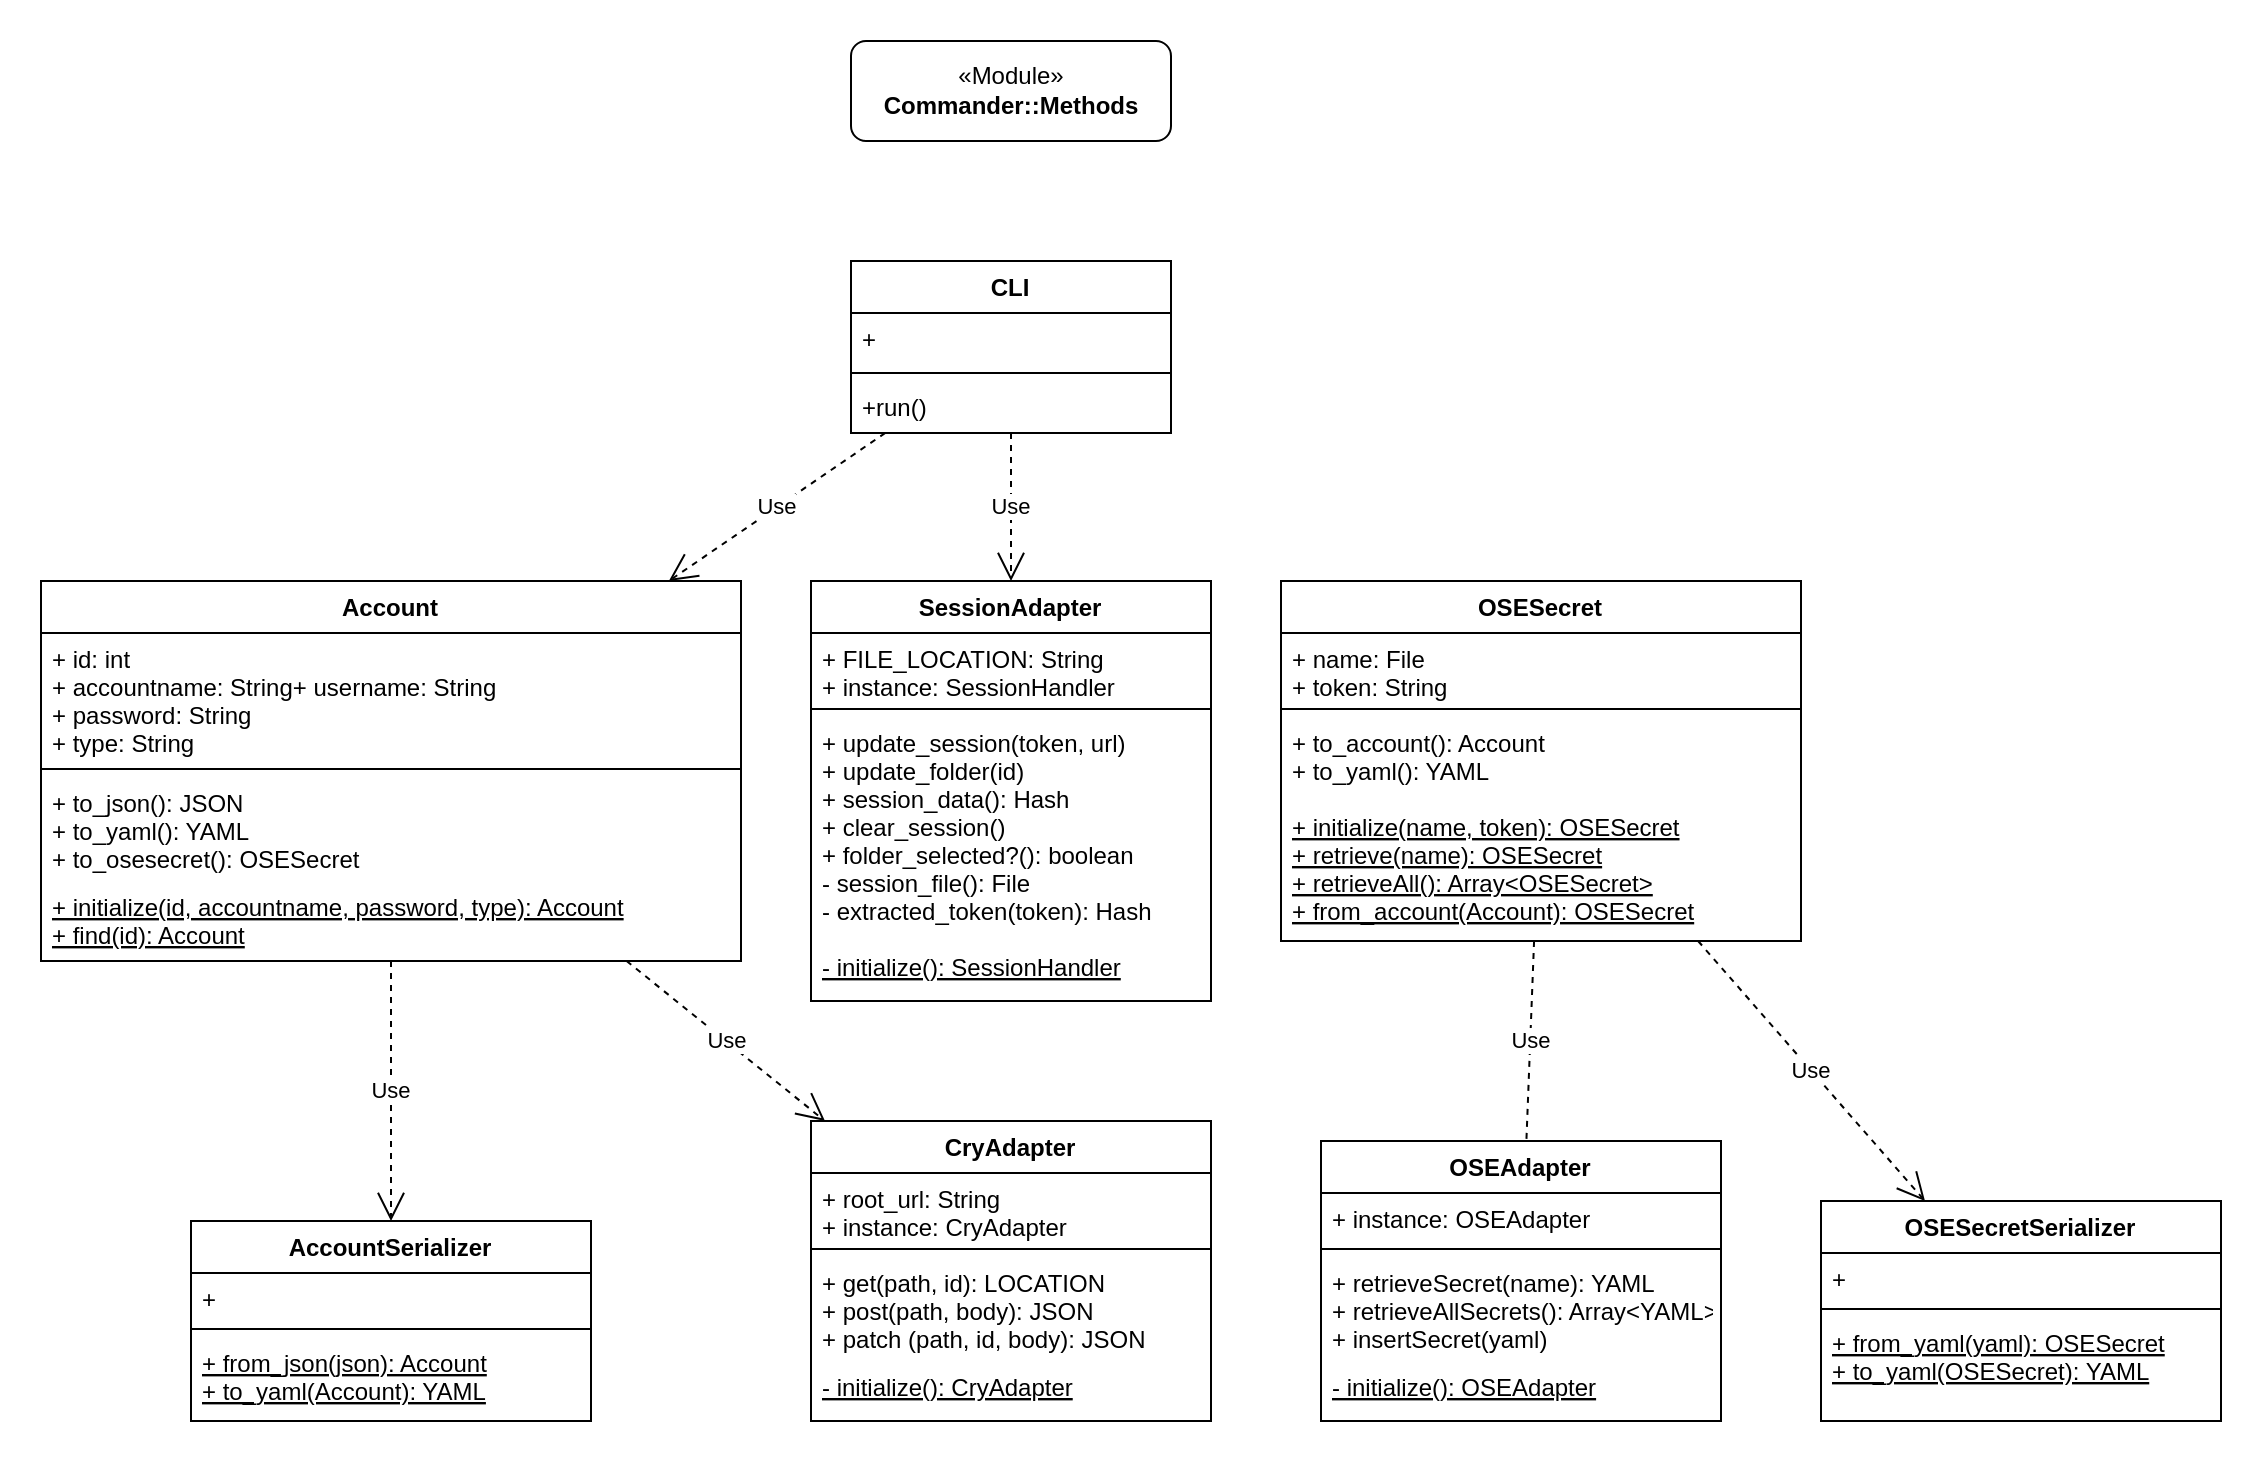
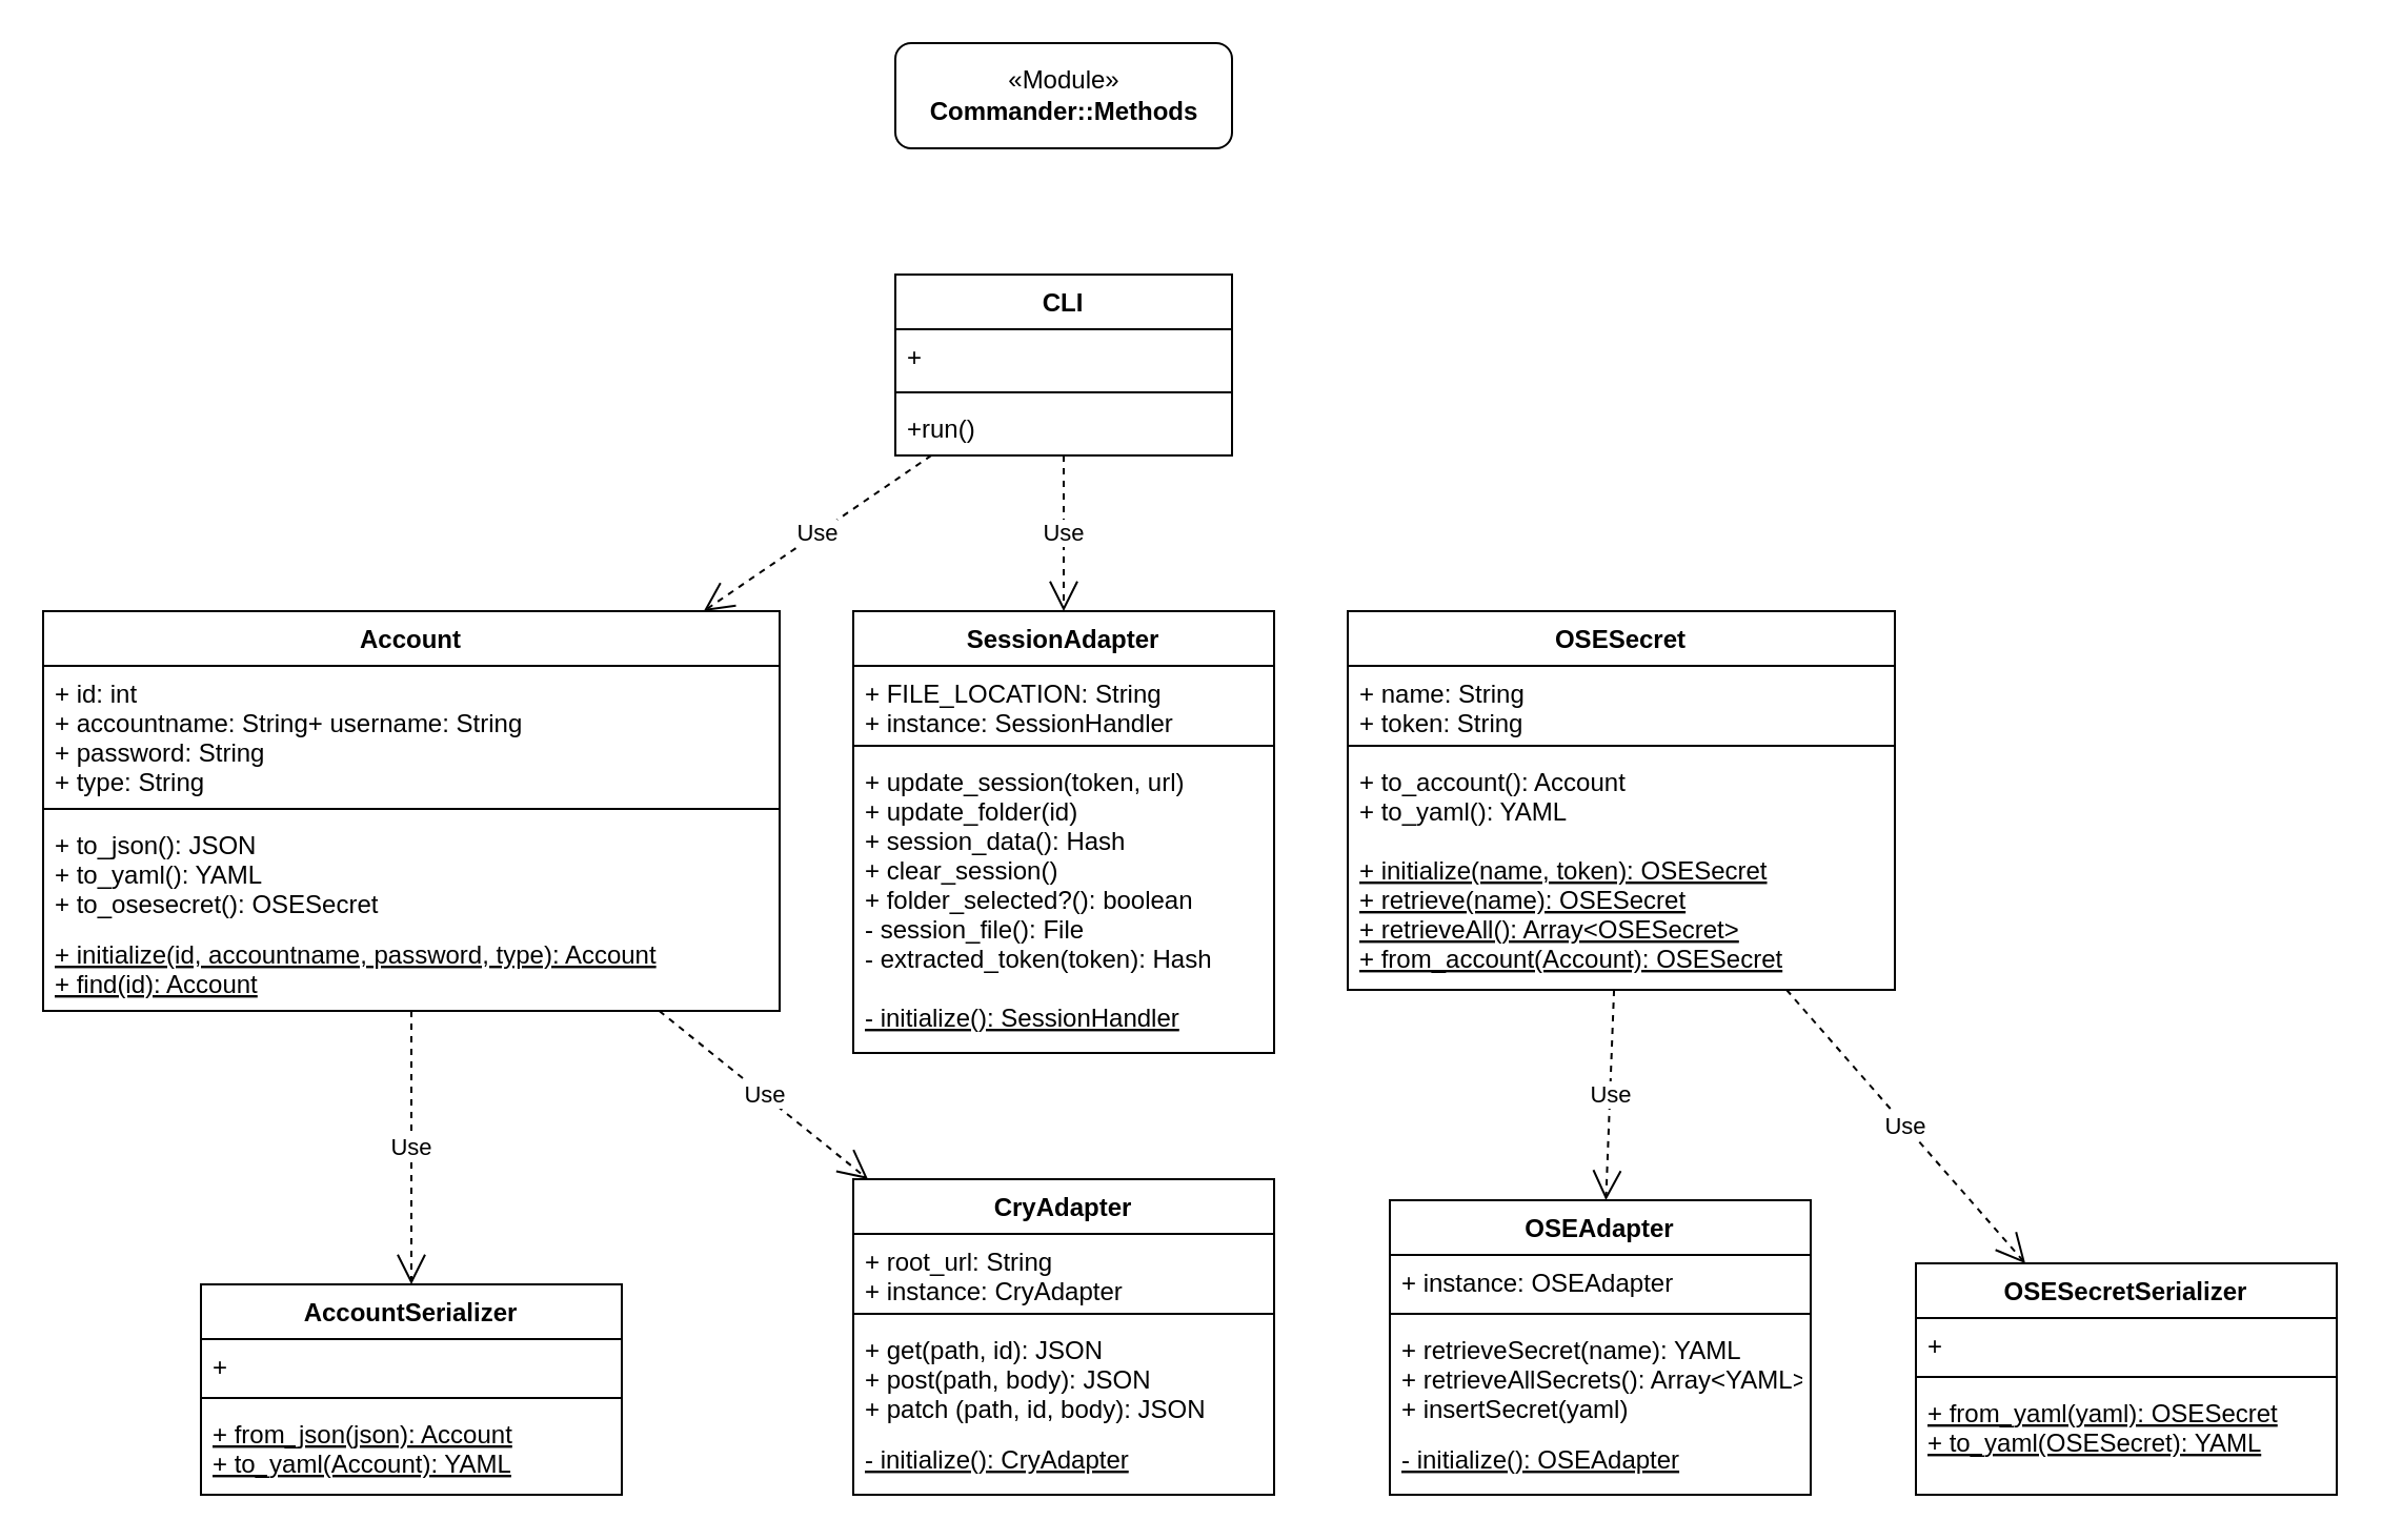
- <mxCell id="23" value="+ name: File&#10;+ token: String&#10;" style="text;strokeColor=none;fillColor=none;align=left;verticalAlign=top;spacingLeft=4;spacingRight=4;overflow=hidden;rotatable=0;points=[[0,0.5],[1,0.5]];portConstraint=eastwest;" vertex="1" parent="22"><mxGeometry y="26" width="260" height="34" as="geometry" /></mxCell>
+ <mxCell id="23" value="+ name: String&#10;+ token: String&#10;" style="text;strokeColor=none;fillColor=none;align=left;verticalAlign=top;spacingLeft=4;spacingRight=4;overflow=hidden;rotatable=0;points=[[0,0.5],[1,0.5]];portConstraint=eastwest;" vertex="1" parent="22"><mxGeometry y="26" width="260" height="34" as="geometry" /></mxCell>
- <mxCell id="15" value="Use" style="endArrow=none;endSize=12;dashed=1;html=1;" edge="1" parent="1" source="22" target="32"><mxGeometry width="160" relative="1" as="geometry"><mxPoint x="350.227" y="490" as="sourcePoint" /><mxPoint x="429.318" y="550" as="targetPoint" /><Array as="points" /></mxGeometry></mxCell>
+ <mxCell id="15" value="Use" style="endArrow=open;endSize=12;dashed=1;html=1;" edge="1" parent="1" source="22" target="32"><mxGeometry width="160" relative="1" as="geometry"><mxPoint x="350.227" y="490" as="sourcePoint" /><mxPoint x="429.318" y="550" as="targetPoint" /><Array as="points" /></mxGeometry></mxCell>
- <mxCell id="30" value="+ get(path, id): LOCATION&#10;+ post(path, body): JSON&#10;+ patch (path, id, body): JSON&#10;" style="text;strokeColor=none;fillColor=none;align=left;verticalAlign=top;spacingLeft=4;spacingRight=4;overflow=hidden;rotatable=0;points=[[0,0.5],[1,0.5]];portConstraint=eastwest;" vertex="1" parent="27"><mxGeometry y="68" width="200" height="52" as="geometry" /></mxCell>
+ <mxCell id="30" value="+ get(path, id): JSON&#10;+ post(path, body): JSON&#10;+ patch (path, id, body): JSON&#10;" style="text;strokeColor=none;fillColor=none;align=left;verticalAlign=top;spacingLeft=4;spacingRight=4;overflow=hidden;rotatable=0;points=[[0,0.5],[1,0.5]];portConstraint=eastwest;" vertex="1" parent="27"><mxGeometry y="68" width="200" height="52" as="geometry" /></mxCell>
